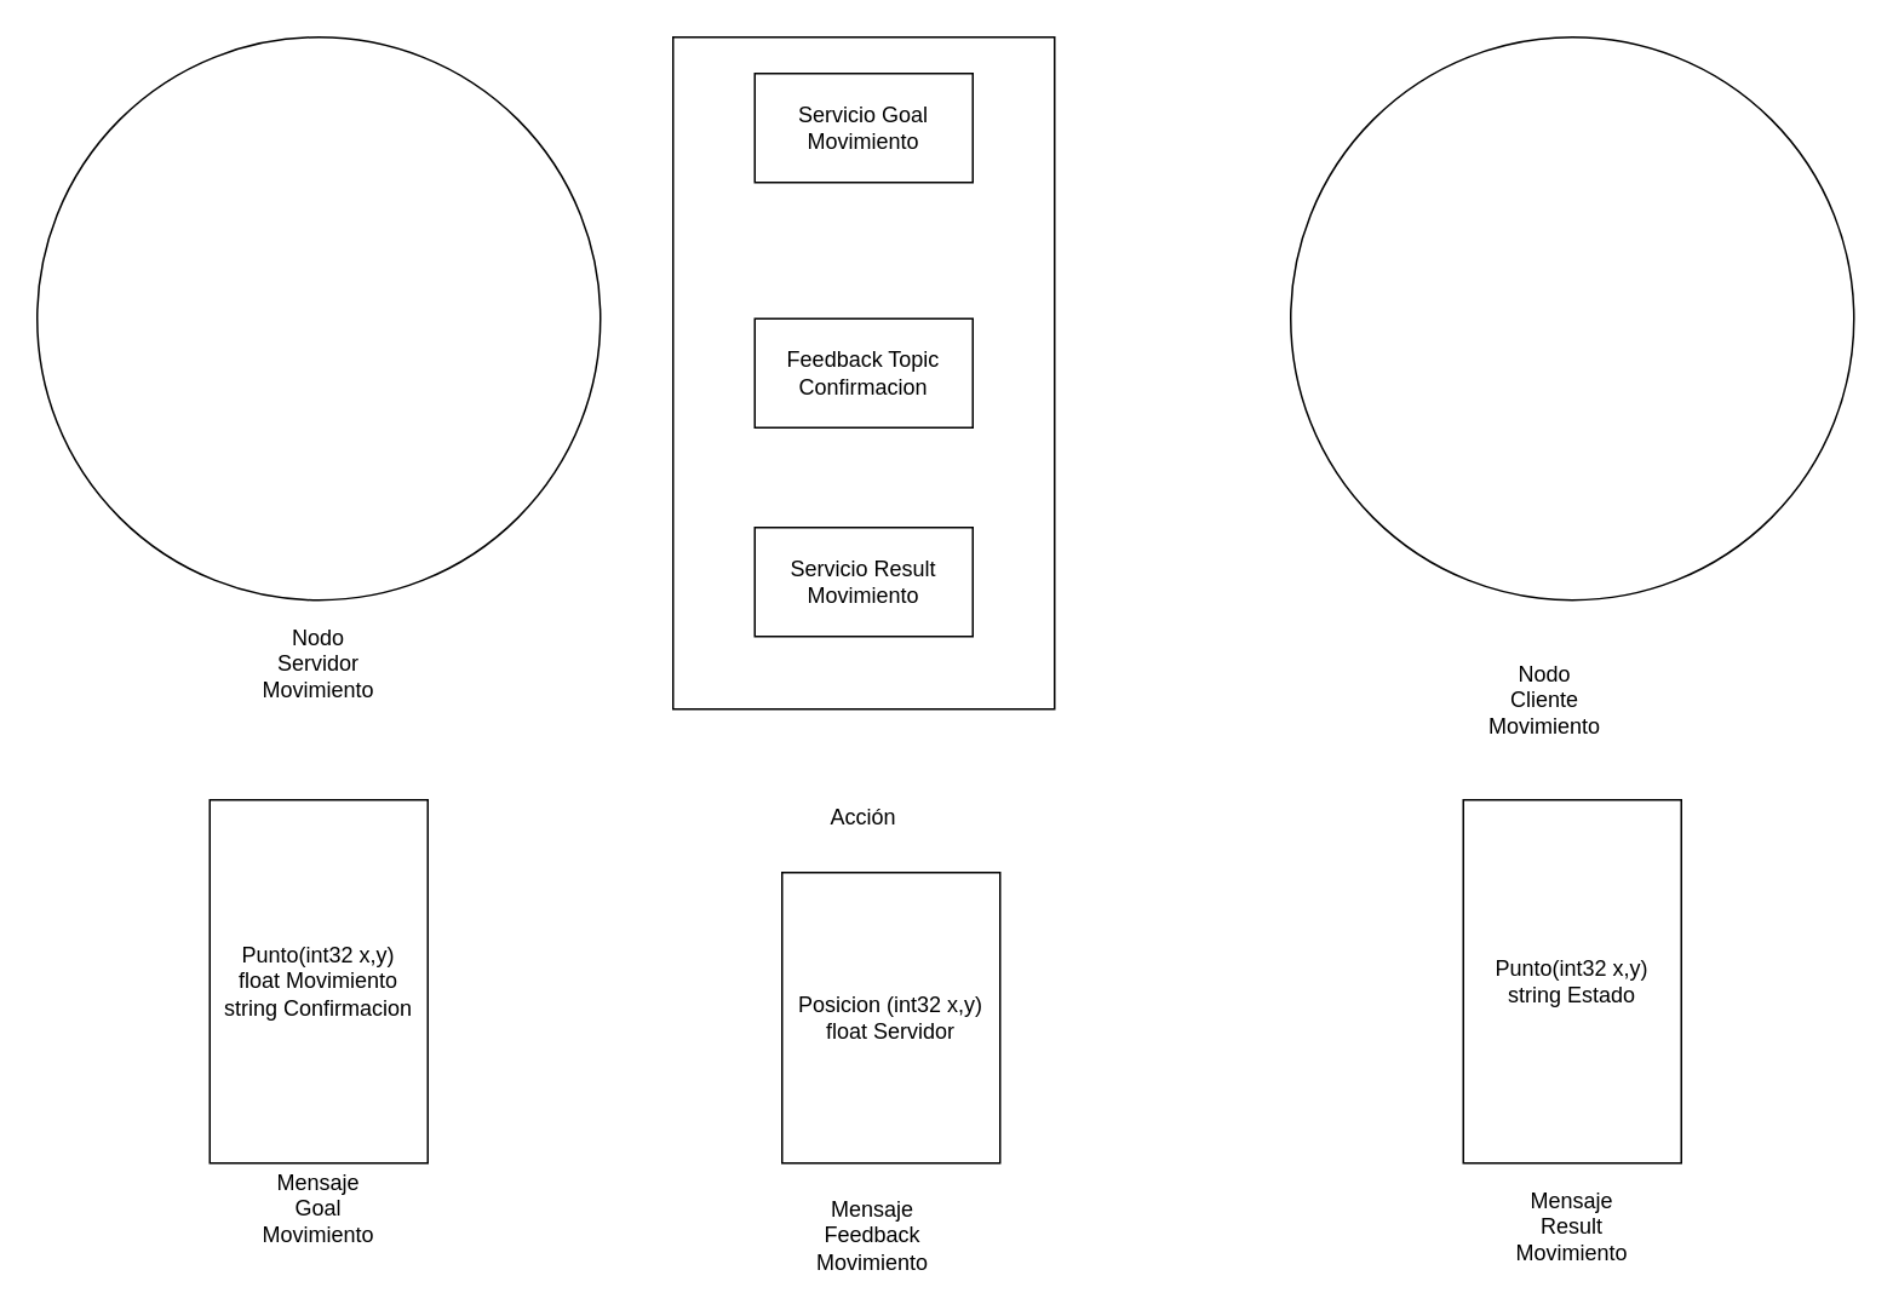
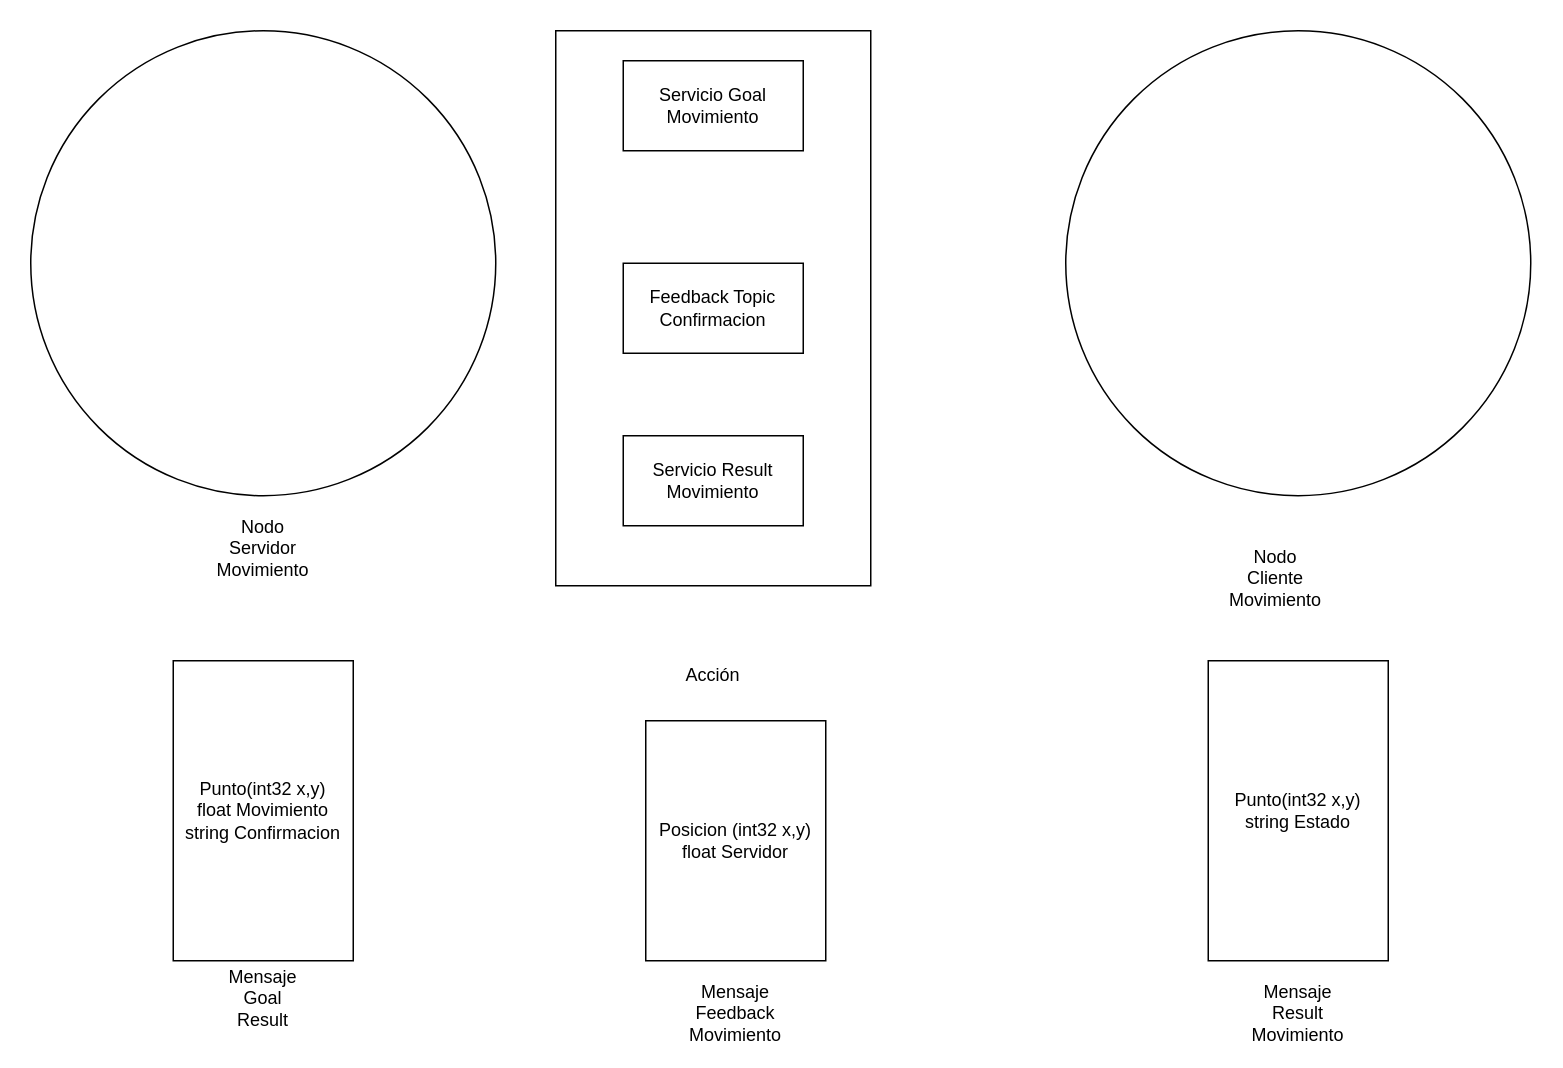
- <mxCell id="14" value="Mensaje Goal Movimiento" style="text;html=1;align=center;verticalAlign=middle;whiteSpace=wrap;rounded=0;" vertex="1" parent="1"><mxGeometry x="145" y="650" width="60" height="30" as="geometry" /></mxCell>
+ <mxCell id="14" value="Mensaje Goal Result" style="text;html=1;align=center;verticalAlign=middle;whiteSpace=wrap;rounded=0;" vertex="1" parent="1"><mxGeometry x="145" y="650" width="60" height="30" as="geometry" /></mxCell>
- <mxCell id="15" value="Mensaje Feedback Movimiento" style="text;html=1;align=center;verticalAlign=middle;whiteSpace=wrap;rounded=0;" vertex="1" parent="1"><mxGeometry x="450" y="665" width="60" height="30" as="geometry" /></mxCell>
+ <mxCell id="15" value="Mensaje Feedback Movimiento" style="text;html=1;align=center;verticalAlign=middle;whiteSpace=wrap;rounded=0;" vertex="1" parent="1"><mxGeometry x="460" y="660" width="60" height="30" as="geometry" /></mxCell>
